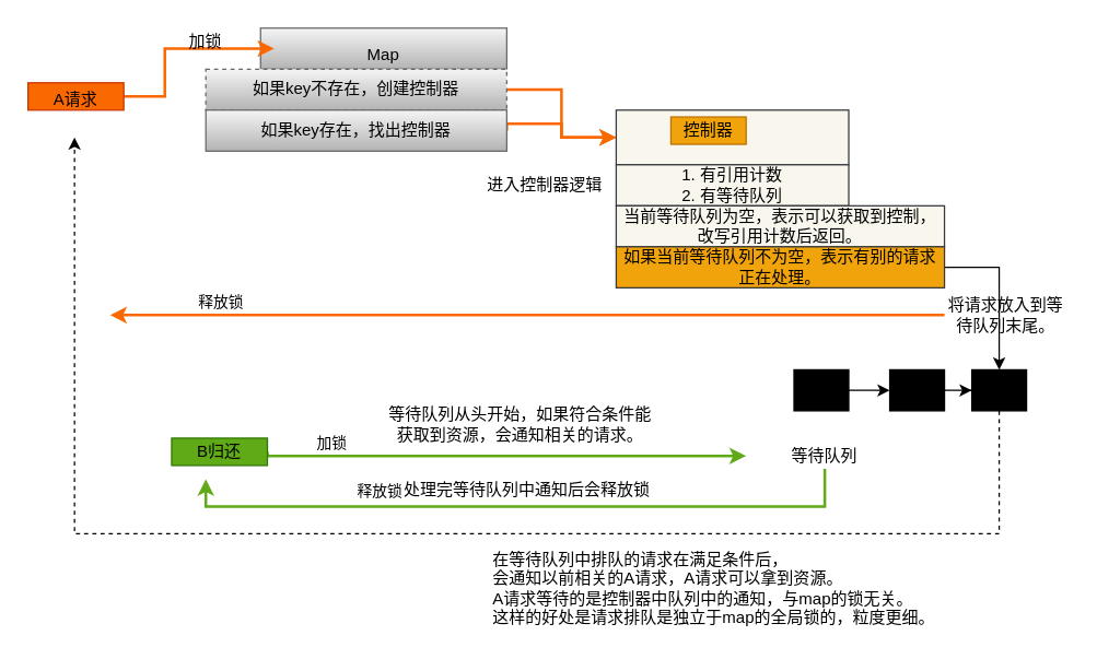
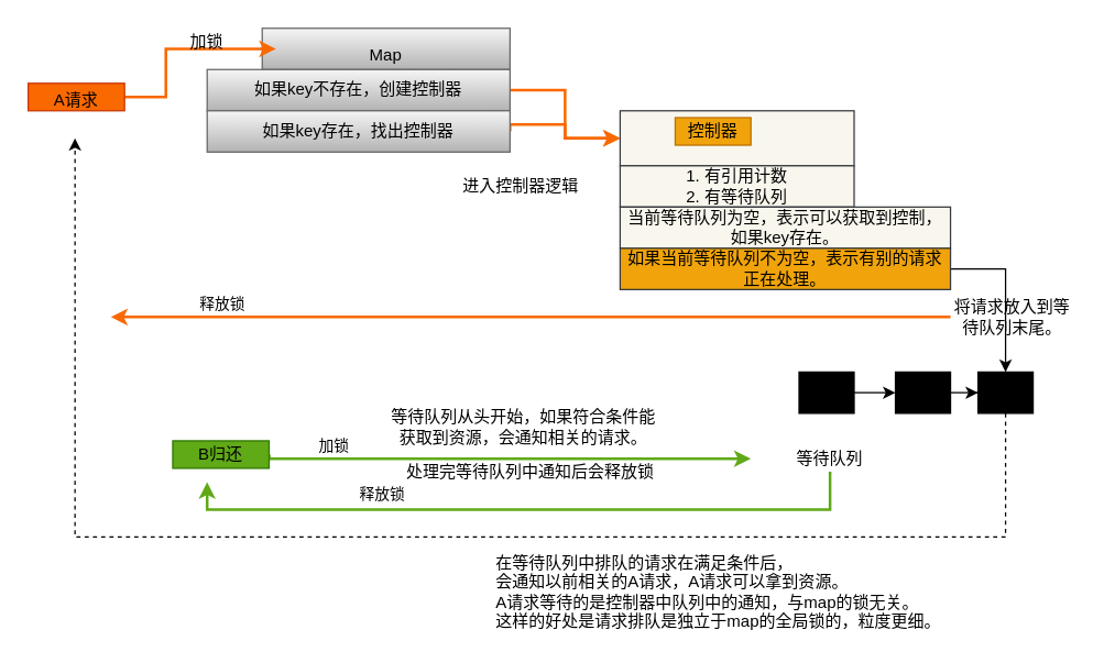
- <mxCell id="9" value="如果key不存在，创建控制器" style="rounded=0;whiteSpace=wrap;html=1;fillColor=#f5f5f5;strokeColor=#666666;gradientColor=#b3b3b3;dashed=1;" parent="1" vertex="1"><mxGeometry x="150" y="50" width="220" height="30" as="geometry" /></mxCell>
+ <mxCell id="9" value="如果key不存在，创建控制器" style="rounded=0;whiteSpace=wrap;html=1;fillColor=#f5f5f5;strokeColor=#666666;gradientColor=#b3b3b3;" parent="1" vertex="1"><mxGeometry x="150" y="50" width="220" height="30" as="geometry" /></mxCell>
- <mxCell id="15" value="进入控制器逻辑" style="text;html=1;strokeColor=none;fillColor=none;align=center;verticalAlign=middle;whiteSpace=wrap;rounded=0;" parent="1" vertex="1"><mxGeometry x="346" y="125" width="104" height="20" as="geometry" /></mxCell>
+ <mxCell id="15" value="进入控制器逻辑" style="text;html=1;strokeColor=none;fillColor=none;align=center;verticalAlign=middle;whiteSpace=wrap;rounded=0;" parent="1" vertex="1"><mxGeometry x="326" y="125" width="104" height="20" as="geometry" /></mxCell>
- <mxCell id="16" value="当前等待队列为空，表示可以获取到控制，改写引用计数后返回。" style="rounded=0;whiteSpace=wrap;html=1;fillColor=#f9f7ed;strokeColor=#36393d;" parent="1" vertex="1"><mxGeometry x="450" y="150" width="240" height="30" as="geometry" /></mxCell>
+ <mxCell id="16" value="当前等待队列为空，表示可以获取到控制，如果key存在。" style="rounded=0;whiteSpace=wrap;html=1;fillColor=#f9f7ed;strokeColor=#36393d;" parent="1" vertex="1"><mxGeometry x="450" y="150" width="240" height="30" as="geometry" /></mxCell>
- <mxCell id="36" value="处理完等待队列中通知后会释放锁" style="text;html=1;strokeColor=none;fillColor=none;align=center;verticalAlign=middle;whiteSpace=wrap;rounded=0;" parent="1" vertex="1"><mxGeometry x="280" y="350" width="210" height="15" as="geometry" /></mxCell>
+ <mxCell id="36" value="处理完等待队列中通知后会释放锁" style="text;html=1;strokeColor=none;fillColor=none;align=center;verticalAlign=middle;whiteSpace=wrap;rounded=0;" parent="1" vertex="1"><mxGeometry x="280" y="335" width="210" height="15" as="geometry" /></mxCell>
